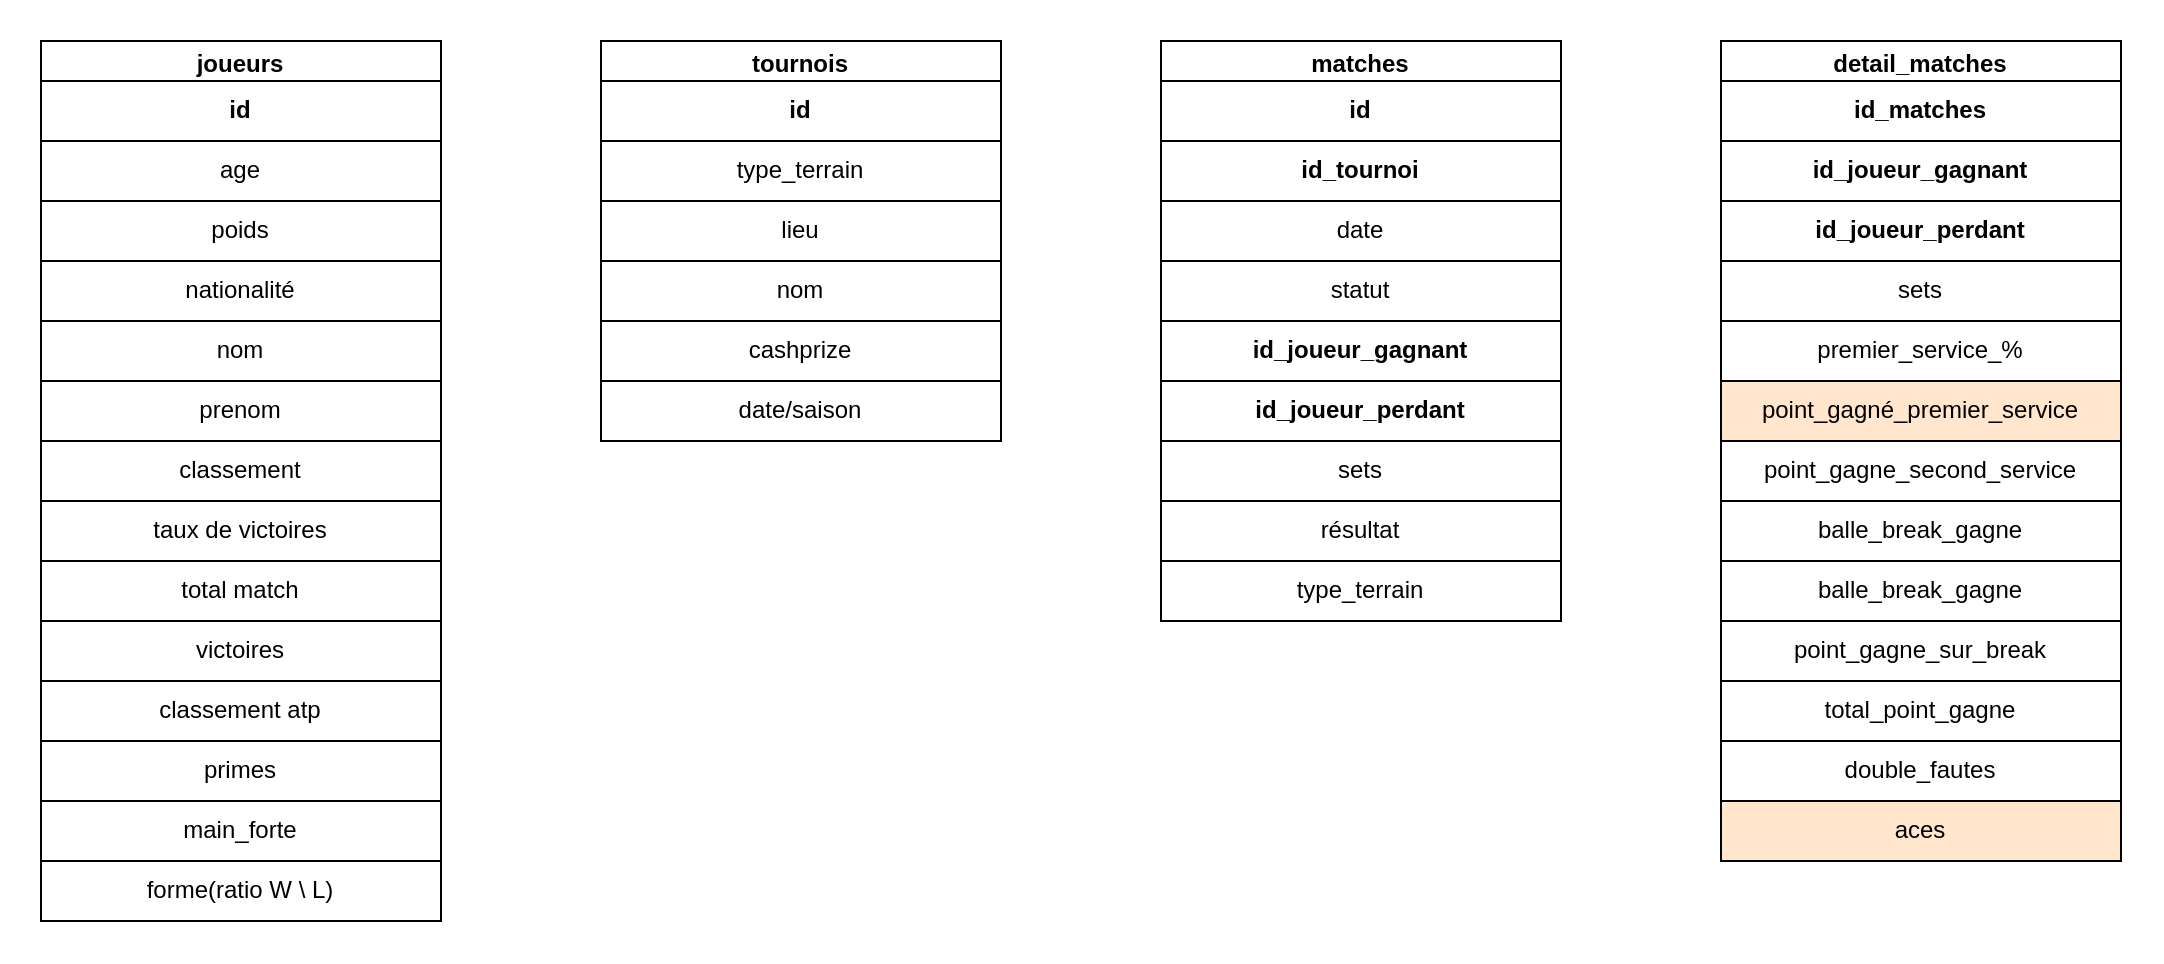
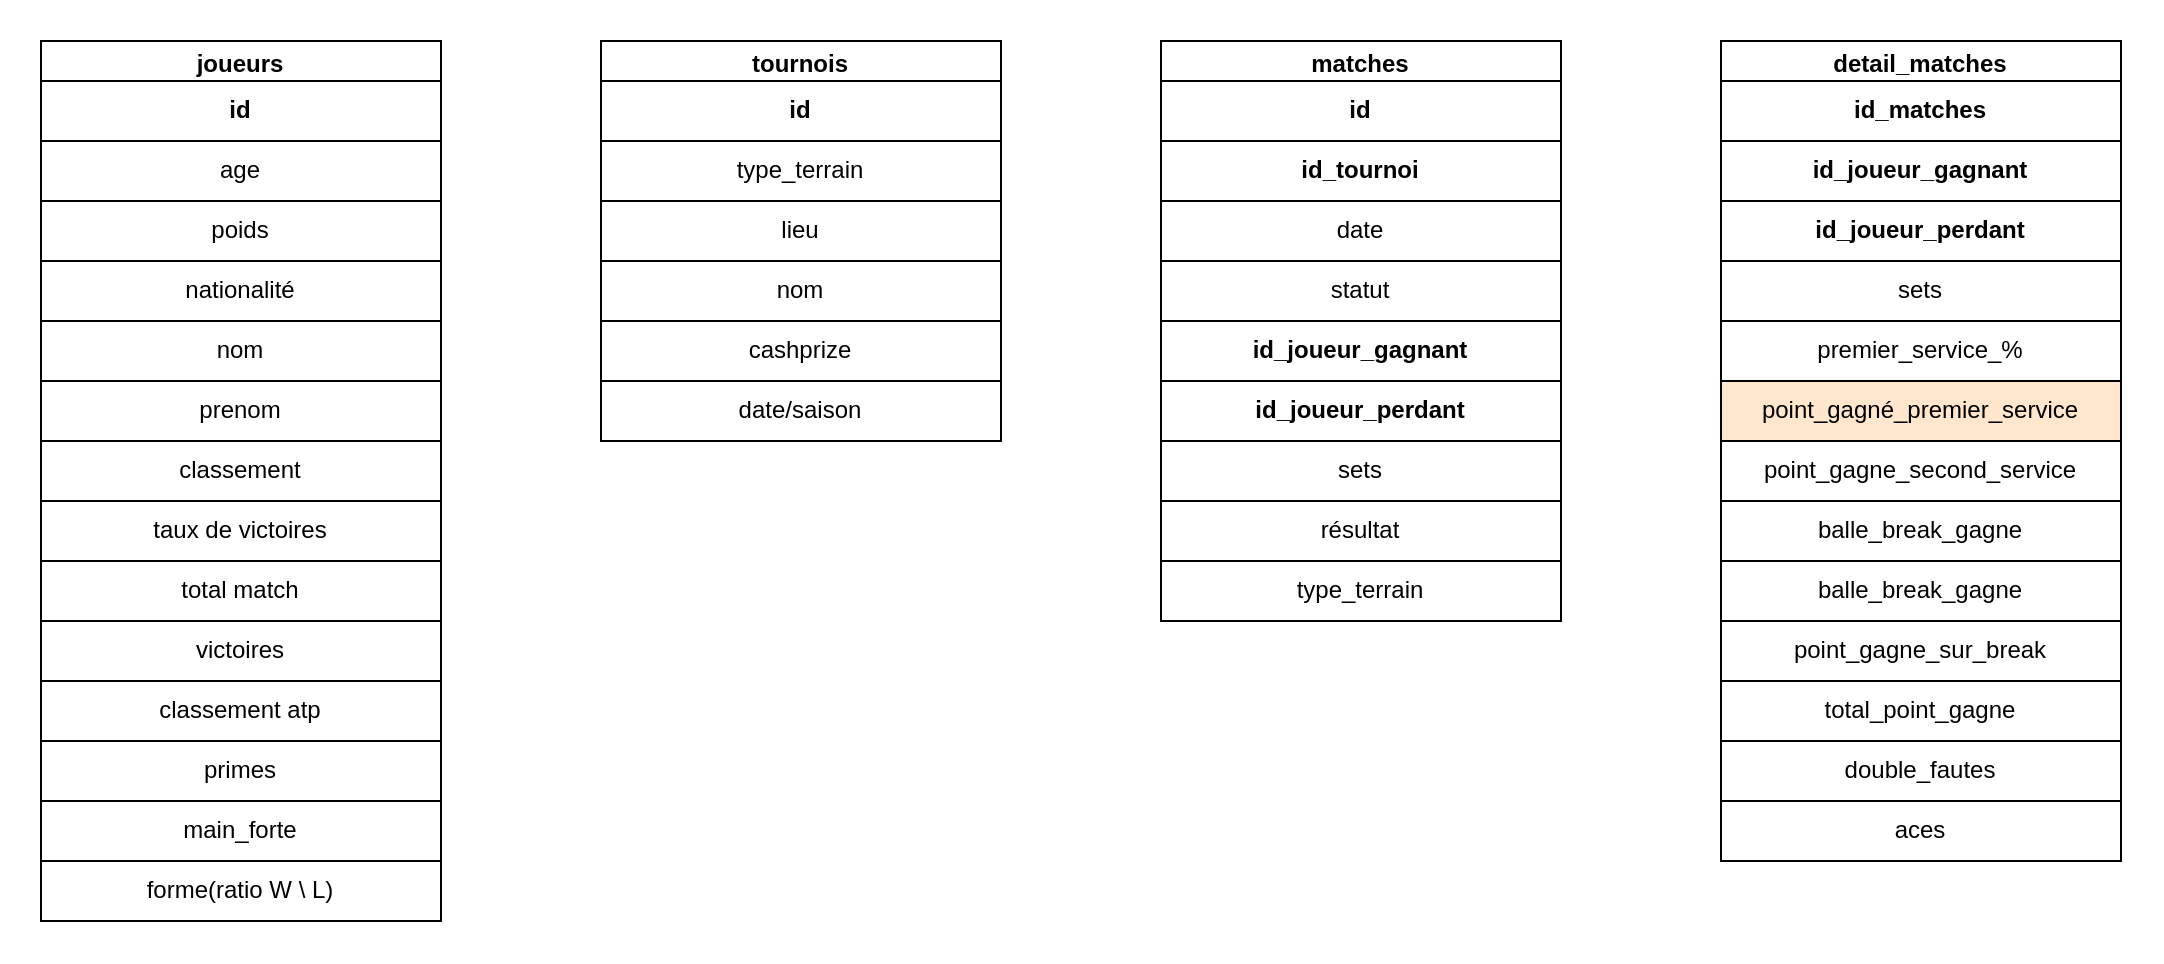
- <mxCell id="47" value="aces" style="rounded=0;whiteSpace=wrap;html=1;fillColor=#ffe6cc;" vertex="1" parent="34"><mxGeometry y="380" width="200" height="30" as="geometry" /></mxCell>
+ <mxCell id="47" value="aces" style="rounded=0;whiteSpace=wrap;html=1;" vertex="1" parent="34"><mxGeometry y="380" width="200" height="30" as="geometry" /></mxCell>
